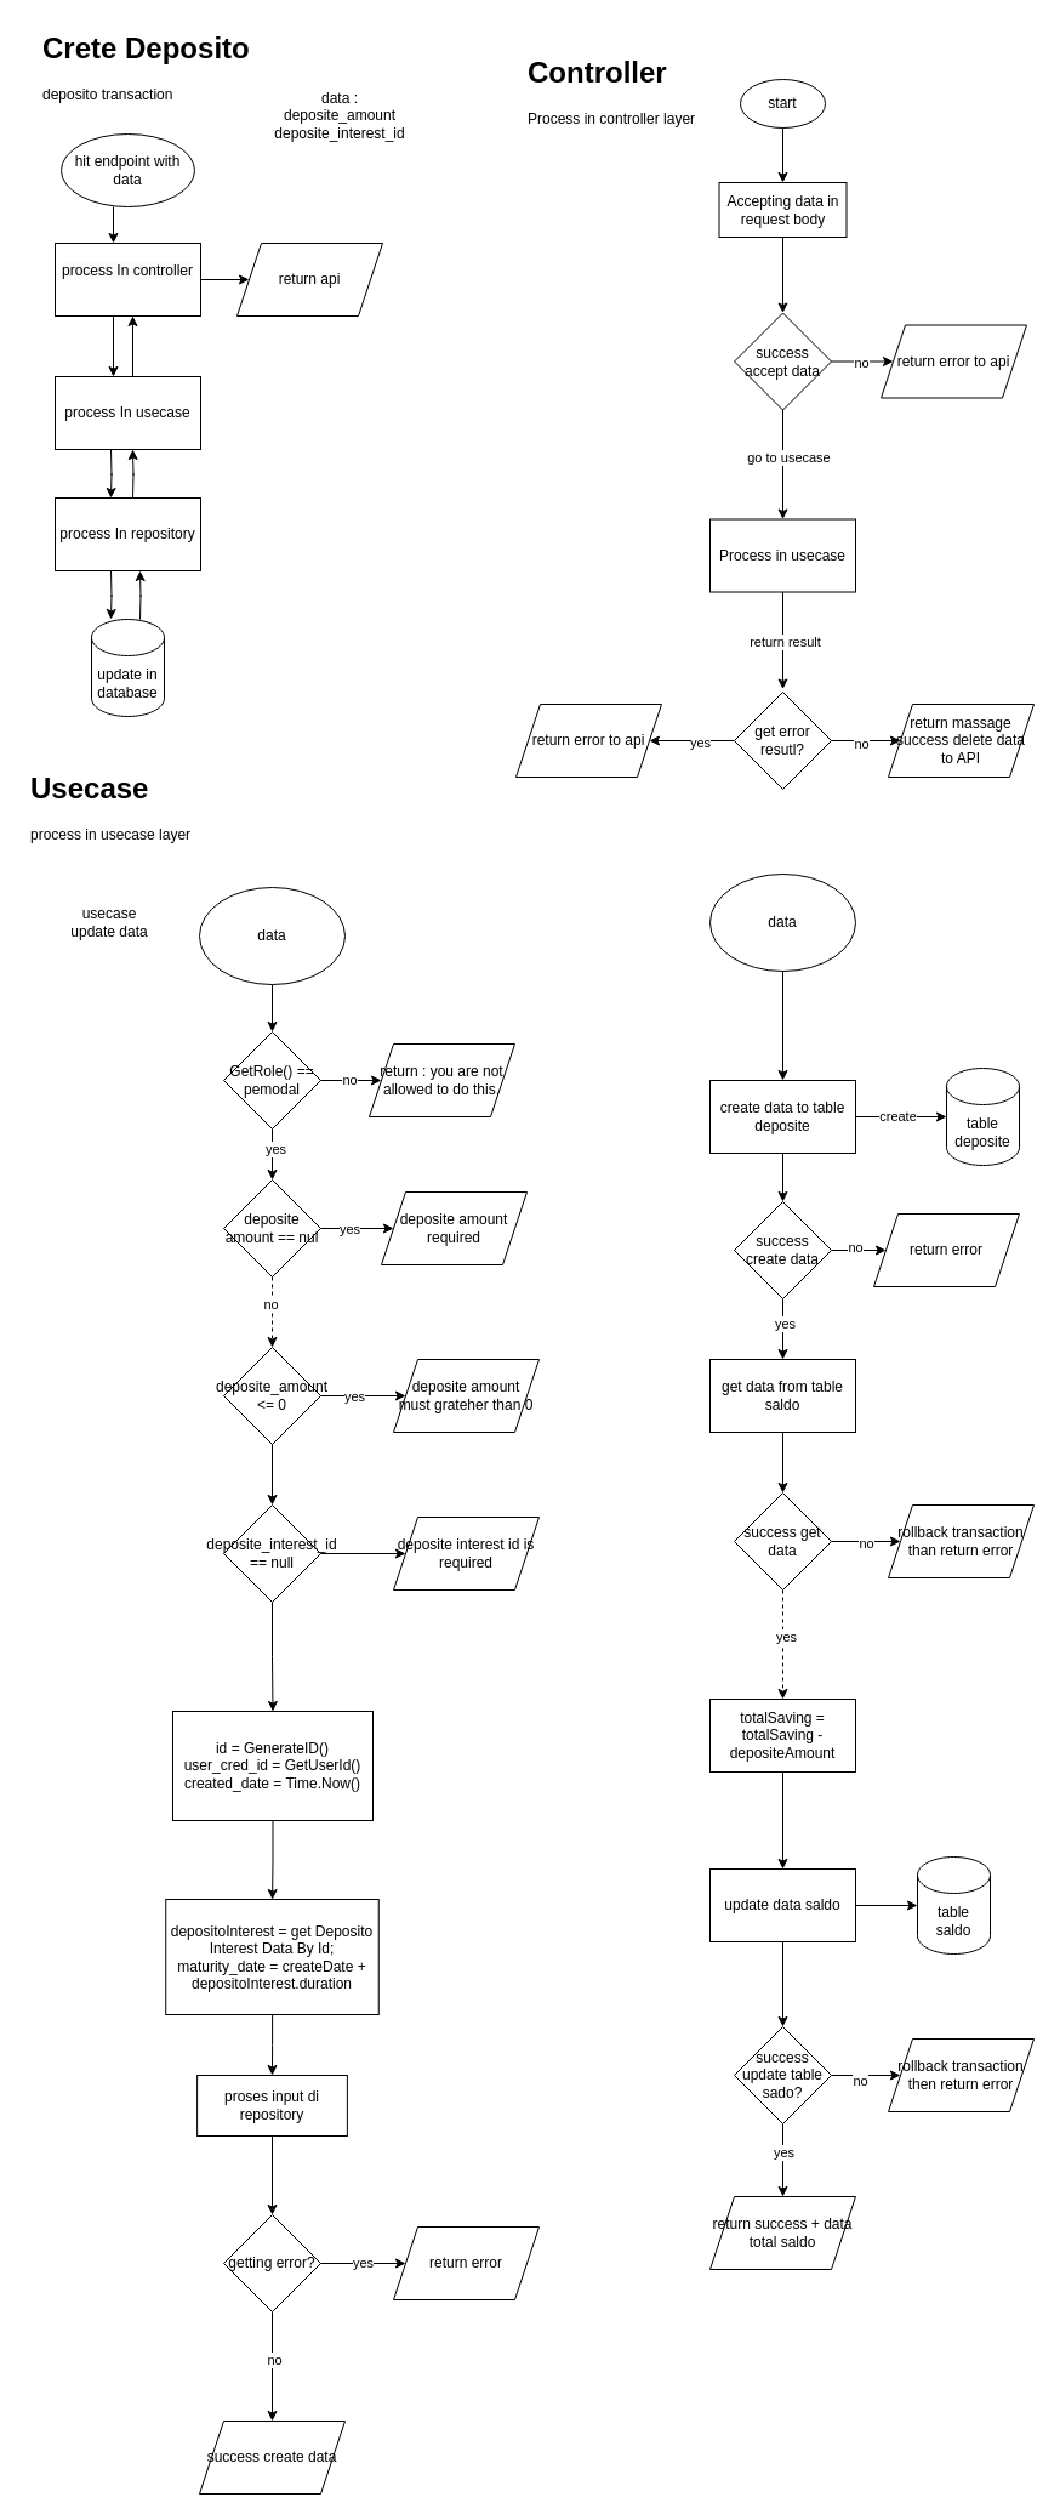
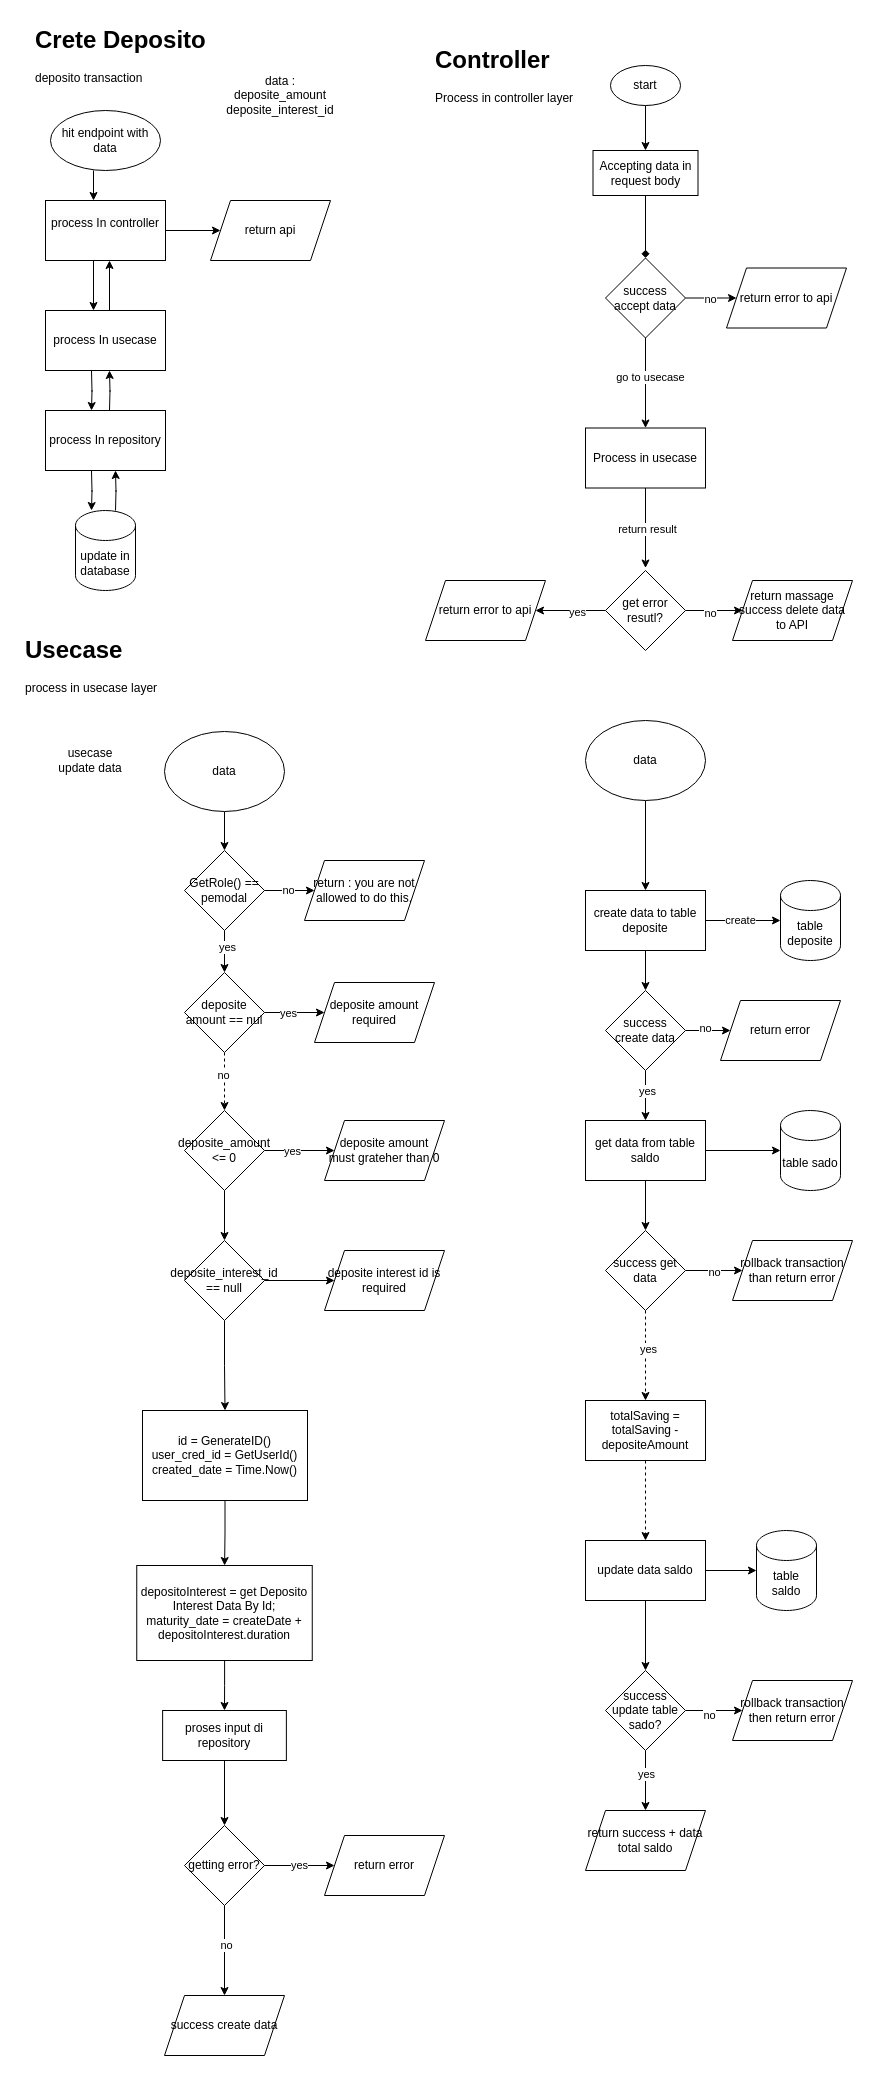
- <mxCell id="17" value="return api" style="shape=parallelogram;perimeter=parallelogramPerimeter;whiteSpace=wrap;html=1;fixedSize=1;" vertex="1" parent="1"><mxGeometry x="195" y="200" width="120" height="60" as="geometry" /></mxCell>
+ <mxCell id="17" value="return api" style="shape=parallelogram;perimeter=parallelogramPerimeter;whiteSpace=wrap;html=1;fixedSize=1;" vertex="1" parent="1"><mxGeometry x="210" y="200" width="120" height="60" as="geometry" /></mxCell>
- <mxCell id="21" value="" style="edgeStyle=orthogonalEdgeStyle;rounded=0;orthogonalLoop=1;jettySize=auto;html=1;" edge="1" parent="1" source="22" target="27"><mxGeometry relative="1" as="geometry" /></mxCell>
+ <mxCell id="21" value="" style="edgeStyle=orthogonalEdgeStyle;rounded=0;orthogonalLoop=1;jettySize=auto;html=1;endArrow=diamond;" edge="1" parent="1" source="22" target="27"><mxGeometry relative="1" as="geometry" /></mxCell>
+ <mxCell id="90" value="" style="edgeStyle=orthogonalEdgeStyle;rounded=0;orthogonalLoop=1;jettySize=auto;html=1;" edge="1" parent="1" source="92" target="93"><mxGeometry relative="1" as="geometry" /></mxCell>
+ <mxCell id="93" value="table sado" style="shape=cylinder3;whiteSpace=wrap;html=1;boundedLbl=1;backgroundOutline=1;size=15;" vertex="1" parent="1"><mxGeometry x="780" y="1110" width="60" height="80" as="geometry" /></mxCell>
- <mxCell id="100" value="" style="edgeStyle=orthogonalEdgeStyle;rounded=0;orthogonalLoop=1;jettySize=auto;html=1;" edge="1" parent="1" source="101" target="104"><mxGeometry relative="1" as="geometry" /></mxCell>
+ <mxCell id="100" value="" style="edgeStyle=orthogonalEdgeStyle;rounded=0;orthogonalLoop=1;jettySize=auto;html=1;dashed=1;" edge="1" parent="1" source="101" target="104"><mxGeometry relative="1" as="geometry" /></mxCell>
